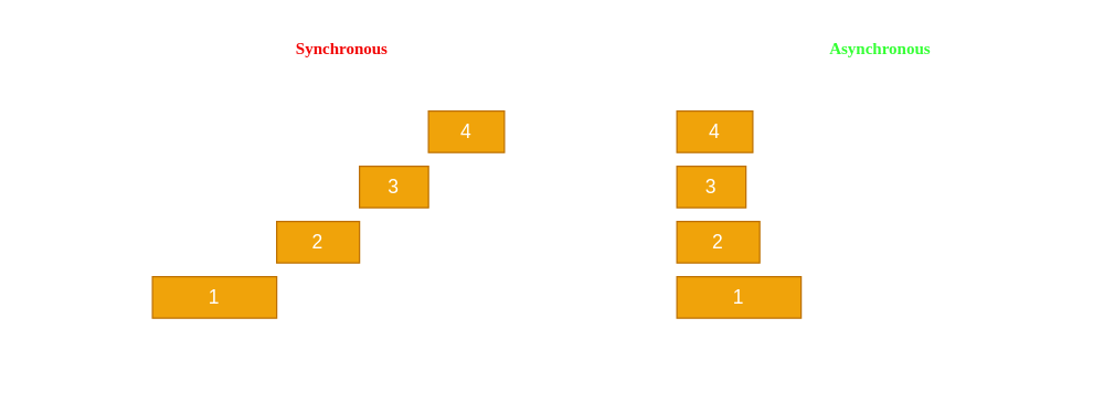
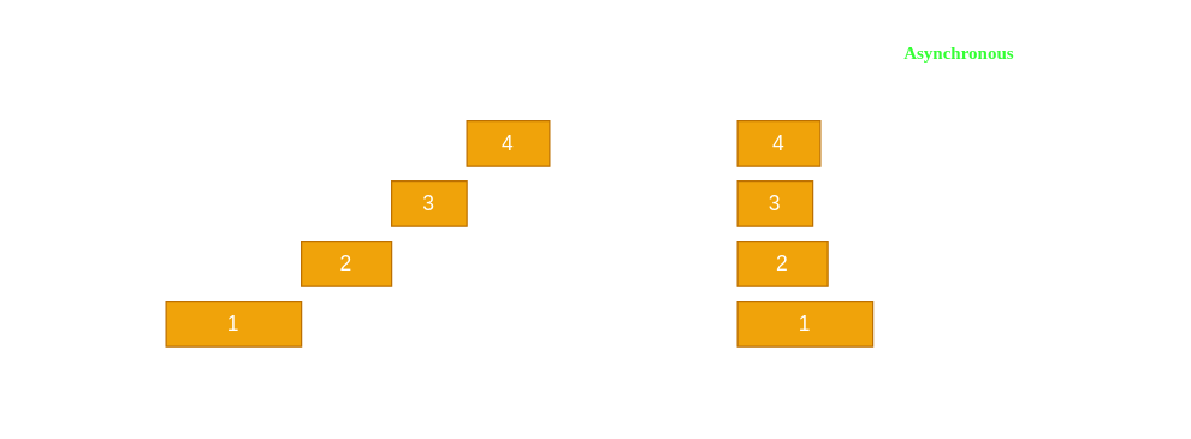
- <mxCell id="18" value="Synchronous" style="text;html=1;strokeColor=none;fillColor=none;align=center;verticalAlign=middle;whiteSpace=wrap;rounded=0;fontStyle=1;fontFamily=Lucida Console;fontColor=#F20707;" parent="1" vertex="1"><mxGeometry x="200" y="20" width="95" height="30" as="geometry" /></mxCell>
